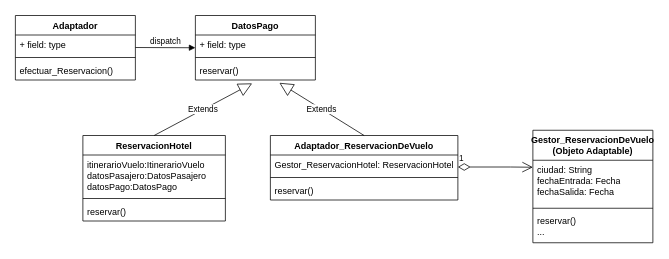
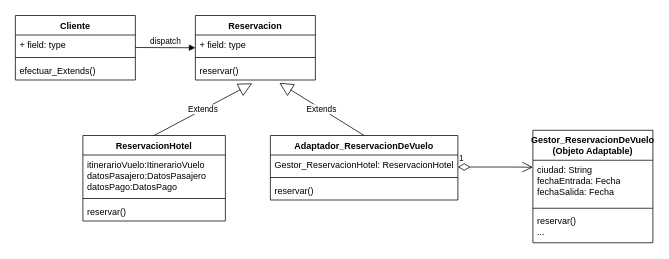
- <mxCell id="2" value="Adaptador" style="swimlane;fontStyle=1;align=center;verticalAlign=top;childLayout=stackLayout;horizontal=1;startSize=26;horizontalStack=0;resizeParent=1;resizeParentMax=0;resizeLast=0;collapsible=1;marginBottom=0;whiteSpace=wrap;html=1;" parent="1" vertex="1"><mxGeometry x="20" y="20" width="160" height="86" as="geometry" /></mxCell>
+ <mxCell id="2" value="Cliente" style="swimlane;fontStyle=1;align=center;verticalAlign=top;childLayout=stackLayout;horizontal=1;startSize=26;horizontalStack=0;resizeParent=1;resizeParentMax=0;resizeLast=0;collapsible=1;marginBottom=0;whiteSpace=wrap;html=1;" parent="1" vertex="1"><mxGeometry x="20" y="20" width="160" height="86" as="geometry" /></mxCell>
- <mxCell id="10" value="DatosPago" style="swimlane;fontStyle=1;align=center;verticalAlign=top;childLayout=stackLayout;horizontal=1;startSize=26;horizontalStack=0;resizeParent=1;resizeParentMax=0;resizeLast=0;collapsible=1;marginBottom=0;whiteSpace=wrap;html=1;" parent="1" vertex="1"><mxGeometry x="260" y="20" width="160" height="86" as="geometry" /></mxCell>
+ <mxCell id="10" value="Reservacion" style="swimlane;fontStyle=1;align=center;verticalAlign=top;childLayout=stackLayout;horizontal=1;startSize=26;horizontalStack=0;resizeParent=1;resizeParentMax=0;resizeLast=0;collapsible=1;marginBottom=0;whiteSpace=wrap;html=1;" parent="1" vertex="1"><mxGeometry x="260" y="20" width="160" height="86" as="geometry" /></mxCell>
- <mxCell id="5" value="efectuar_Reservacion()" style="text;strokeColor=none;fillColor=none;align=left;verticalAlign=top;spacingLeft=4;spacingRight=4;overflow=hidden;rotatable=0;points=[[0,0.5],[1,0.5]];portConstraint=eastwest;whiteSpace=wrap;html=1;" parent="2" vertex="1"><mxGeometry y="60" width="160" height="26" as="geometry" /></mxCell>
+ <mxCell id="5" value="efectuar_Extends()" style="text;strokeColor=none;fillColor=none;align=left;verticalAlign=top;spacingLeft=4;spacingRight=4;overflow=hidden;rotatable=0;points=[[0,0.5],[1,0.5]];portConstraint=eastwest;whiteSpace=wrap;html=1;" parent="2" vertex="1"><mxGeometry y="60" width="160" height="26" as="geometry" /></mxCell>
